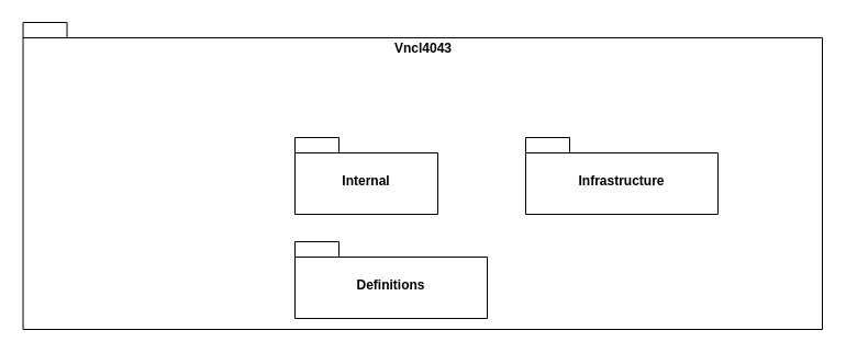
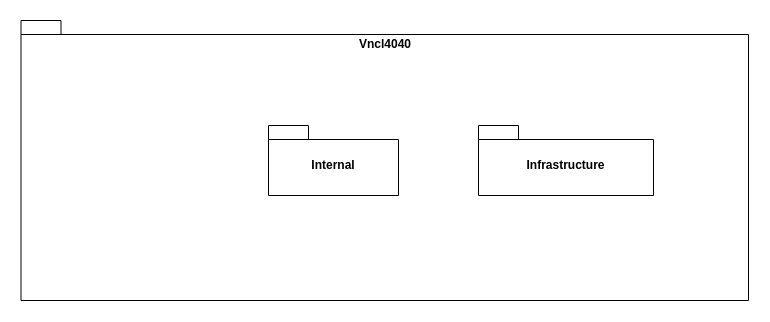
- <mxCell id="2" value="Vncl4043" style="shape=folder;fontStyle=1;spacingTop=10;tabWidth=40;tabHeight=14;tabPosition=left;html=1;whiteSpace=wrap;align=center;verticalAlign=top;" parent="1" vertex="1"><mxGeometry x="20.5" y="20" width="727.5" height="280" as="geometry" /></mxCell>
+ <mxCell id="2" value="Vncl4040" style="shape=folder;fontStyle=1;spacingTop=10;tabWidth=40;tabHeight=14;tabPosition=left;html=1;whiteSpace=wrap;align=center;verticalAlign=top;" parent="1" vertex="1"><mxGeometry x="20.5" y="20" width="727.5" height="280" as="geometry" /></mxCell>
- <mxCell id="3" value="Definitions" style="shape=folder;fontStyle=1;spacingTop=10;tabWidth=40;tabHeight=14;tabPosition=left;html=1;whiteSpace=wrap;" parent="1" vertex="1"><mxGeometry x="268" y="220" width="175" height="70" as="geometry" /></mxCell>
